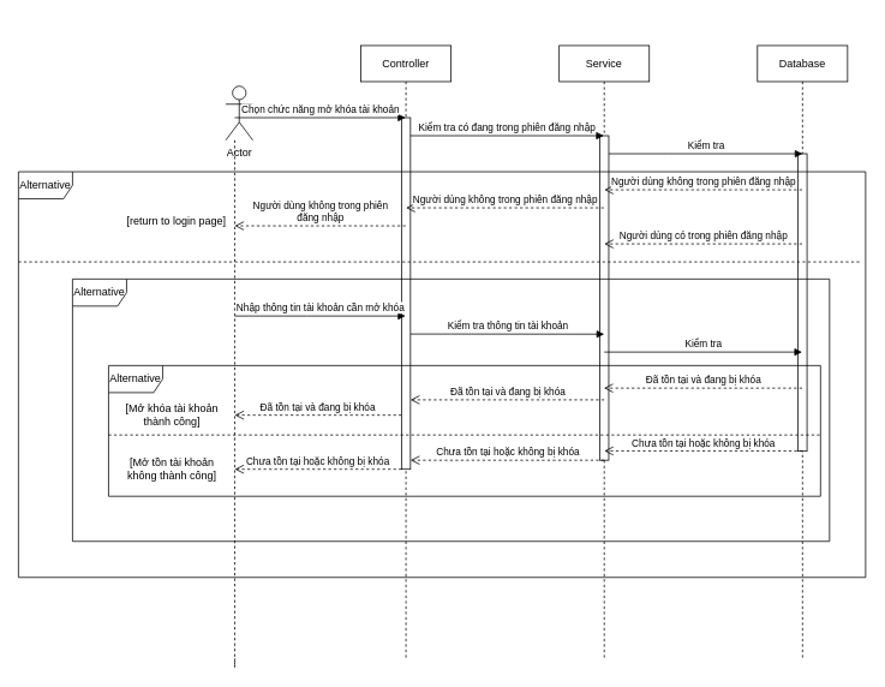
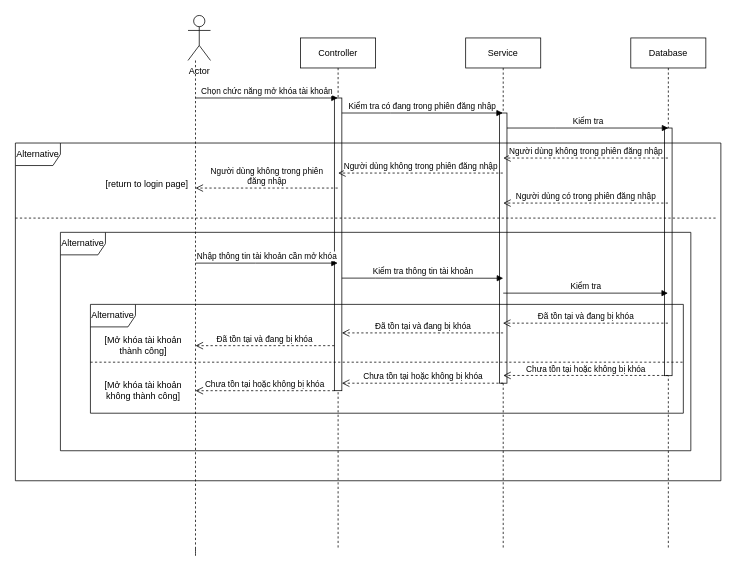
- <mxCell id="5" value="Actor" style="shape=umlActor;verticalLabelPosition=bottom;verticalAlign=top;html=1;" vertex="1" parent="1"><mxGeometry x="250" y="95" width="30" height="60" as="geometry" /></mxCell>
+ <mxCell id="5" value="Actor" style="shape=umlActor;verticalLabelPosition=bottom;verticalAlign=top;html=1;" vertex="1" parent="1"><mxGeometry x="250" y="20" width="30" height="60" as="geometry" /></mxCell>
- <mxCell id="33" value="[Mở tồn tài khoản&lt;div&gt;không thành công]&lt;/div&gt;" style="text;html=1;align=center;verticalAlign=middle;resizable=0;points=[];autosize=1;strokeColor=none;fillColor=none;" vertex="1" parent="1"><mxGeometry x="125" y="500" width="130" height="40" as="geometry" /></mxCell>
+ <mxCell id="33" value="[Mở khóa tài khoản&lt;div&gt;không thành công]&lt;/div&gt;" style="text;html=1;align=center;verticalAlign=middle;resizable=0;points=[];autosize=1;strokeColor=none;fillColor=none;" vertex="1" parent="1"><mxGeometry x="125" y="500" width="130" height="40" as="geometry" /></mxCell>
